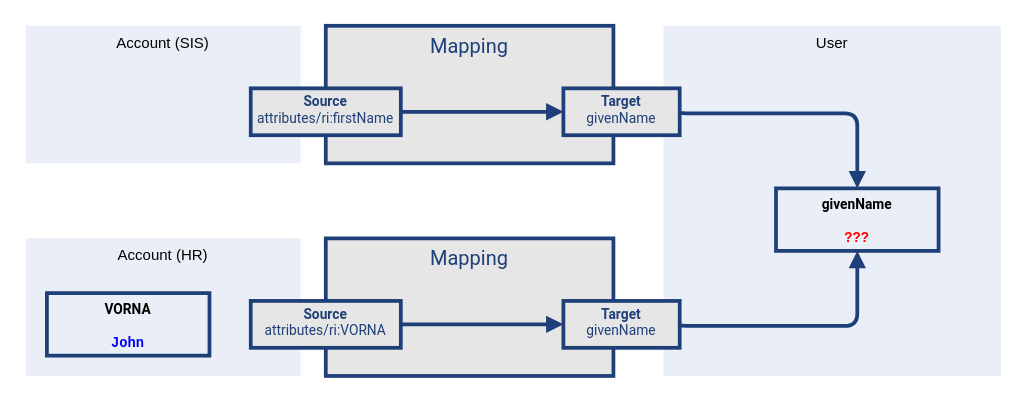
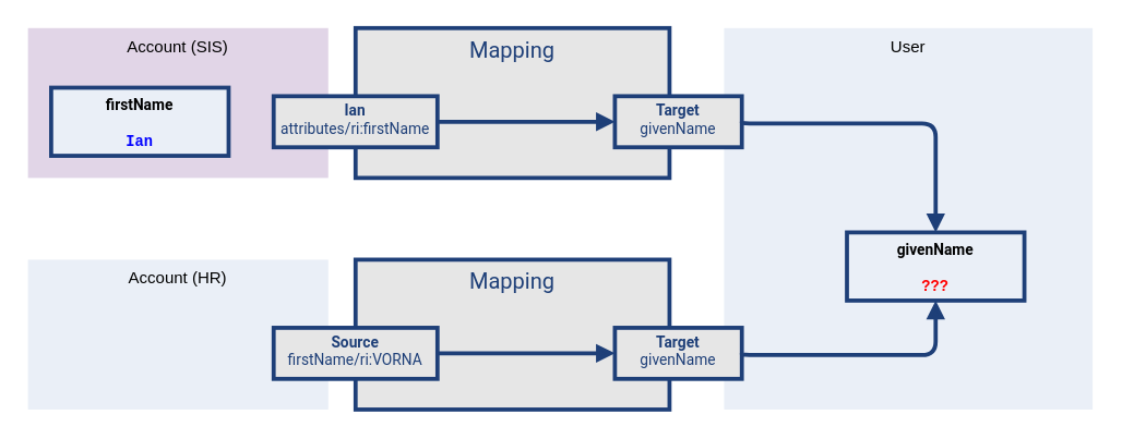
- <mxCell id="3" value="Account (SIS)" style="rounded=0;whiteSpace=wrap;html=1;strokeWidth=2;perimeterSpacing=0;glass=0;strokeColor=none;fillColor=#EAEFF7;verticalAlign=top;" parent="1" vertex="1"><mxGeometry x="20" y="20" width="220" height="110" as="geometry" /></mxCell>
+ <mxCell id="3" value="Account (SIS)" style="rounded=0;whiteSpace=wrap;html=1;strokeWidth=2;perimeterSpacing=0;glass=0;strokeColor=none;fillColor=#e1d5e7;verticalAlign=top;" parent="1" vertex="1"><mxGeometry x="20" y="20" width="220" height="110" as="geometry" /></mxCell>
+ <mxCell id="9" value="firstName&lt;span style=&quot;font-weight: normal;&quot;&gt;&lt;br&gt;&lt;br&gt;&lt;/span&gt;&lt;font color=&quot;#0000ff&quot; face=&quot;Courier New&quot;&gt;Ian&lt;/font&gt;" style="rounded=0;whiteSpace=wrap;html=1;strokeWidth=3;perimeterSpacing=0;glass=0;fontFamily=Roboto;fontSource=https%3A%2F%2Ffonts.googleapis.com%2Fcss%3Ffamily%3DRoboto;fontSize=11;fontStyle=1;spacing=2;strokeColor=#1E3F78;verticalAlign=top;fillColor=#EAEFF7;" parent="1" vertex="1"><mxGeometry x="37" y="63.75" width="130" height="50" as="geometry" /></mxCell>
- <mxCell id="6" value="&lt;font color=&quot;#1e3f78&quot;&gt;Source&lt;br&gt;&lt;span style=&quot;font-weight: 400&quot;&gt;attributes/ri:firstName&lt;/span&gt;&lt;br&gt;&lt;/font&gt;" style="rounded=0;whiteSpace=wrap;html=1;strokeWidth=3;perimeterSpacing=0;glass=0;strokeColor=#1E3F78;fontFamily=Roboto;fontSource=https%3A%2F%2Ffonts.googleapis.com%2Fcss%3Ffamily%3DRoboto;fontColor=#FFFFFF;fontSize=11;fontStyle=1;spacing=0;verticalAlign=top;fillColor=#E6E6E6;" parent="1" vertex="1"><mxGeometry x="200" y="70" width="120" height="37.5" as="geometry" /></mxCell>
+ <mxCell id="6" value="&lt;font color=&quot;#1e3f78&quot;&gt;Ian&lt;br&gt;&lt;span style=&quot;font-weight: 400&quot;&gt;attributes/ri:firstName&lt;/span&gt;&lt;br&gt;&lt;/font&gt;" style="rounded=0;whiteSpace=wrap;html=1;strokeWidth=3;perimeterSpacing=0;glass=0;strokeColor=#1E3F78;fontFamily=Roboto;fontSource=https%3A%2F%2Ffonts.googleapis.com%2Fcss%3Ffamily%3DRoboto;fontColor=#FFFFFF;fontSize=11;fontStyle=1;spacing=0;verticalAlign=top;fillColor=#E6E6E6;" parent="1" vertex="1"><mxGeometry x="200" y="70" width="120" height="37.5" as="geometry" /></mxCell>
- <mxCell id="10" value="givenName&lt;span style=&quot;font-weight: normal&quot;&gt;&lt;br&gt;&lt;br&gt;&lt;/span&gt;&lt;font color=&quot;#ff0000&quot; style=&quot;&quot; face=&quot;Courier New&quot;&gt;???&lt;/font&gt;" style="rounded=0;whiteSpace=wrap;html=1;strokeWidth=3;perimeterSpacing=0;glass=0;fontFamily=Roboto;fontSource=https%3A%2F%2Ffonts.googleapis.com%2Fcss%3Ffamily%3DRoboto;fontSize=11;fontStyle=1;spacing=2;strokeColor=#1E3F78;verticalAlign=top;fillColor=#EAEFF7;" vertex="1" parent="1"><mxGeometry x="620" y="150" width="130" height="50" as="geometry" /></mxCell>
+ <mxCell id="10" value="givenName&lt;span style=&quot;font-weight: normal&quot;&gt;&lt;br&gt;&lt;br&gt;&lt;/span&gt;&lt;font color=&quot;#ff0000&quot; style=&quot;&quot; face=&quot;Courier New&quot;&gt;???&lt;/font&gt;" style="rounded=0;whiteSpace=wrap;html=1;strokeWidth=3;perimeterSpacing=0;glass=0;fontFamily=Roboto;fontSource=https%3A%2F%2Ffonts.googleapis.com%2Fcss%3Ffamily%3DRoboto;fontSize=11;fontStyle=1;spacing=2;strokeColor=#1E3F78;verticalAlign=top;fillColor=#EAEFF7;" vertex="1" parent="1"><mxGeometry x="620" y="170" width="130" height="50" as="geometry" /></mxCell>
- <mxCell id="14" value="&lt;font color=&quot;#1e3f78&quot;&gt;Source&lt;br&gt;&lt;span style=&quot;font-weight: 400&quot;&gt;attributes/ri:&lt;/span&gt;&lt;/font&gt;&lt;span style=&quot;color: rgb(30, 63, 120); font-weight: 400;&quot;&gt;VORNA&lt;/span&gt;&lt;font color=&quot;#1e3f78&quot;&gt;&lt;br&gt;&lt;/font&gt;" style="rounded=0;whiteSpace=wrap;html=1;strokeWidth=3;perimeterSpacing=0;glass=0;strokeColor=#1E3F78;fontFamily=Roboto;fontSource=https%3A%2F%2Ffonts.googleapis.com%2Fcss%3Ffamily%3DRoboto;fontColor=#FFFFFF;fontSize=11;fontStyle=1;spacing=0;verticalAlign=top;fillColor=#E6E6E6;" vertex="1" parent="1"><mxGeometry x="200" y="240" width="120" height="37.5" as="geometry" /></mxCell>
+ <mxCell id="14" value="&lt;font color=&quot;#1e3f78&quot;&gt;Source&lt;br&gt;&lt;span style=&quot;font-weight: 400&quot;&gt;firstName/ri:&lt;/span&gt;&lt;/font&gt;&lt;span style=&quot;color: rgb(30, 63, 120); font-weight: 400;&quot;&gt;VORNA&lt;/span&gt;&lt;font color=&quot;#1e3f78&quot;&gt;&lt;br&gt;&lt;/font&gt;" style="rounded=0;whiteSpace=wrap;html=1;strokeWidth=3;perimeterSpacing=0;glass=0;strokeColor=#1E3F78;fontFamily=Roboto;fontSource=https%3A%2F%2Ffonts.googleapis.com%2Fcss%3Ffamily%3DRoboto;fontColor=#FFFFFF;fontSize=11;fontStyle=1;spacing=0;verticalAlign=top;fillColor=#E6E6E6;" vertex="1" parent="1"><mxGeometry x="200" y="240" width="120" height="37.5" as="geometry" /></mxCell>
- <mxCell id="16" value="VORNA&lt;span style=&quot;font-weight: normal;&quot;&gt;&lt;br&gt;&lt;br&gt;&lt;/span&gt;&lt;font color=&quot;#0000ff&quot; face=&quot;Courier New&quot;&gt;John&lt;/font&gt;" style="rounded=0;whiteSpace=wrap;html=1;strokeWidth=3;perimeterSpacing=0;glass=0;fontFamily=Roboto;fontSource=https%3A%2F%2Ffonts.googleapis.com%2Fcss%3Ffamily%3DRoboto;fontSize=11;fontStyle=1;spacing=2;strokeColor=#1E3F78;verticalAlign=top;fillColor=#EAEFF7;" vertex="1" parent="1"><mxGeometry x="37" y="233.75" width="130" height="50" as="geometry" /></mxCell>
